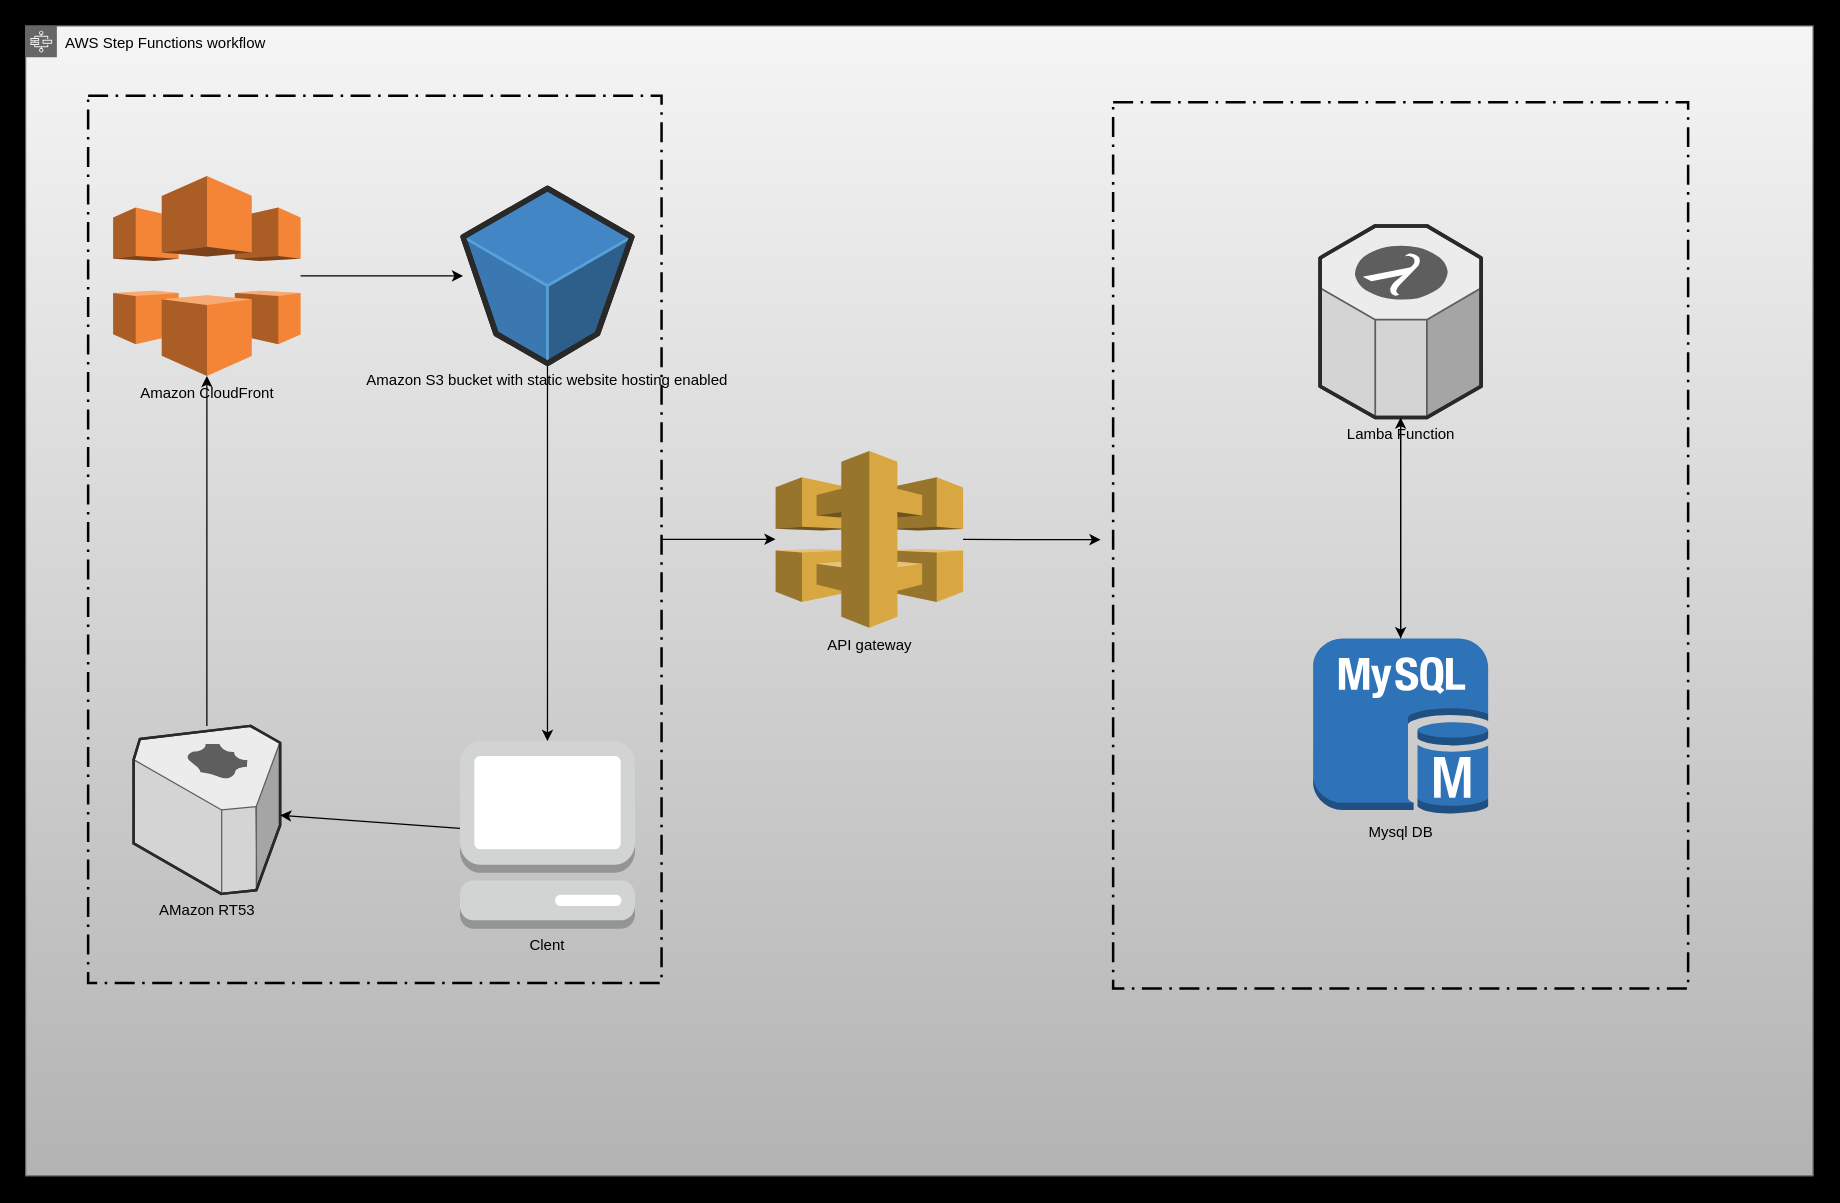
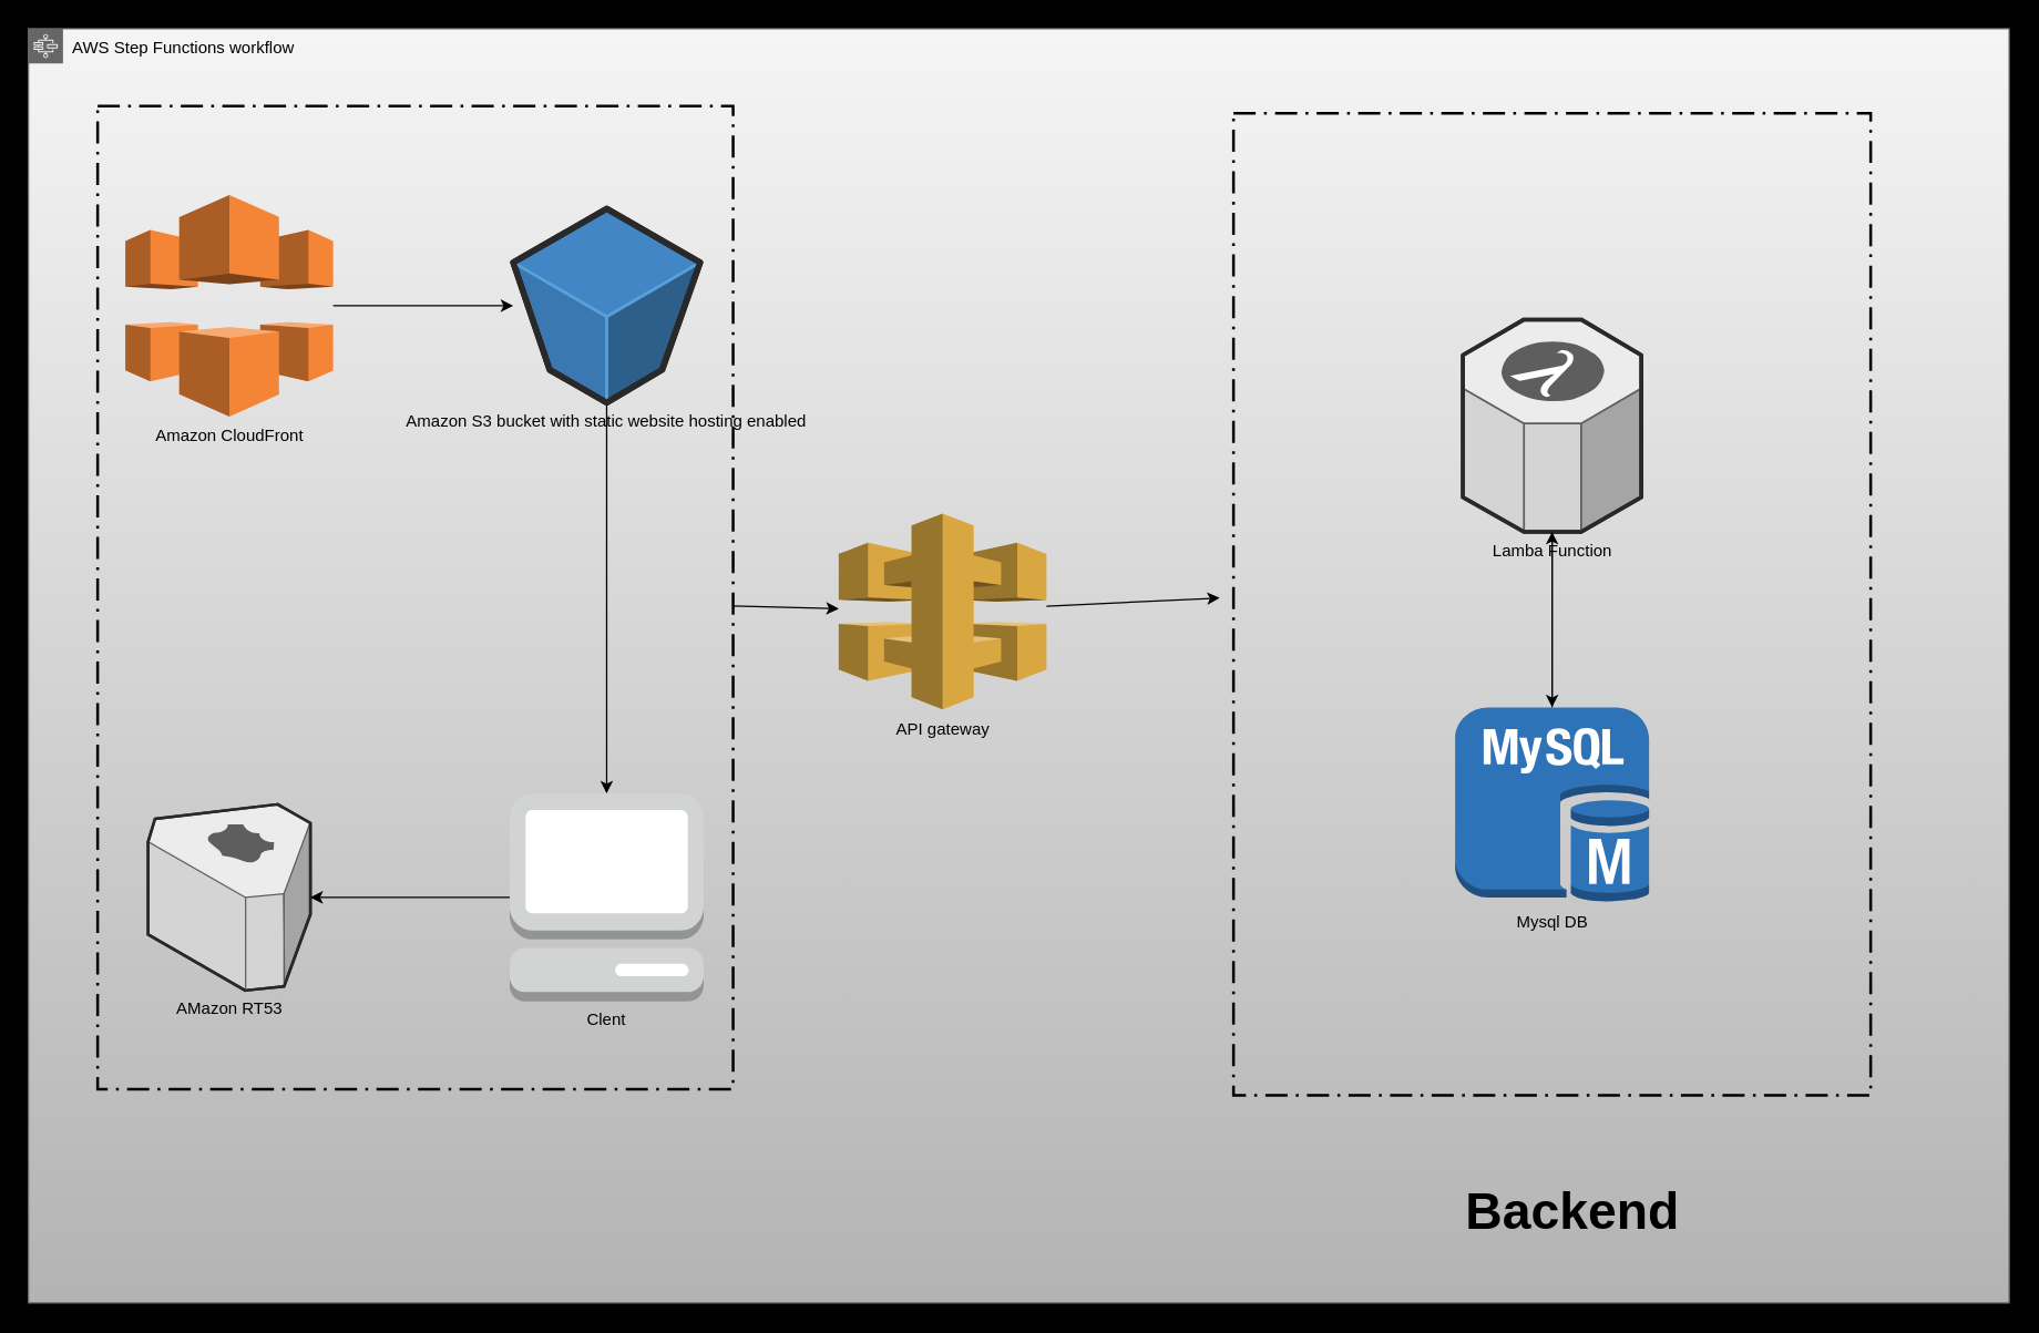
- <mxCell id="8" value="Lamba Function" style="verticalLabelPosition=bottom;html=1;verticalAlign=top;strokeWidth=1;align=center;outlineConnect=0;dashed=0;outlineConnect=0;shape=mxgraph.aws3d.lambda;fillColor=#ECECEC;strokeColor=#5E5E5E;aspect=fixed;rounded=0;" vertex="1" parent="2"><mxGeometry x="1035.58" y="160" width="128.84" height="153.35" as="geometry" /></mxCell>
+ <mxCell id="8" value="Lamba Function" style="verticalLabelPosition=bottom;html=1;verticalAlign=top;strokeWidth=1;align=center;outlineConnect=0;dashed=0;outlineConnect=0;shape=mxgraph.aws3d.lambda;fillColor=#ECECEC;strokeColor=#5E5E5E;aspect=fixed;rounded=0;" vertex="1" parent="2"><mxGeometry x="1035.58" y="210" width="128.84" height="153.35" as="geometry" /></mxCell>
- <mxCell id="10" value="API gateway" style="outlineConnect=0;dashed=0;verticalLabelPosition=bottom;verticalAlign=top;align=center;html=1;shape=mxgraph.aws3.api_gateway;fillColor=#D9A741;gradientColor=none;rounded=0;" parent="2" vertex="1"><mxGeometry x="600" y="340" width="150" height="141.5" as="geometry" /></mxCell>
+ <mxCell id="10" value="API gateway" style="outlineConnect=0;dashed=0;verticalLabelPosition=bottom;verticalAlign=top;align=center;html=1;shape=mxgraph.aws3.api_gateway;fillColor=#D9A741;gradientColor=none;rounded=0;" parent="2" vertex="1"><mxGeometry x="585" y="350" width="150" height="141.5" as="geometry" /></mxCell>
- <mxCell id="13" style="edgeStyle=none;rounded=0;orthogonalLoop=1;jettySize=auto;html=1;entryX=0.5;entryY=1;entryDx=0;entryDy=0;entryPerimeter=0;" edge="1" parent="2" source="14" target="12"><mxGeometry relative="1" as="geometry" /></mxCell>
- <mxCell id="17" value="Clent" style="outlineConnect=0;dashed=0;verticalLabelPosition=bottom;verticalAlign=top;align=center;html=1;shape=mxgraph.aws3.management_console;fillColor=#D2D3D3;gradientColor=none;rounded=0;" vertex="1" parent="2"><mxGeometry x="347.48" y="572.2" width="140" height="150" as="geometry" /></mxCell>
+ <mxCell id="17" value="Clent" style="outlineConnect=0;dashed=0;verticalLabelPosition=bottom;verticalAlign=top;align=center;html=1;shape=mxgraph.aws3.management_console;fillColor=#D2D3D3;gradientColor=none;rounded=0;" vertex="1" parent="2"><mxGeometry x="347.48" y="552.2" width="140" height="150" as="geometry" /></mxCell>
+ <mxCell id="20" value="Backend" style="text;html=1;strokeColor=none;fillColor=none;align=center;verticalAlign=middle;whiteSpace=wrap;rounded=0;shadow=0;sketch=0;fontStyle=1;fontSize=37;" vertex="1" parent="2"><mxGeometry x="1030" y="810" width="170" height="90" as="geometry" /></mxCell>
